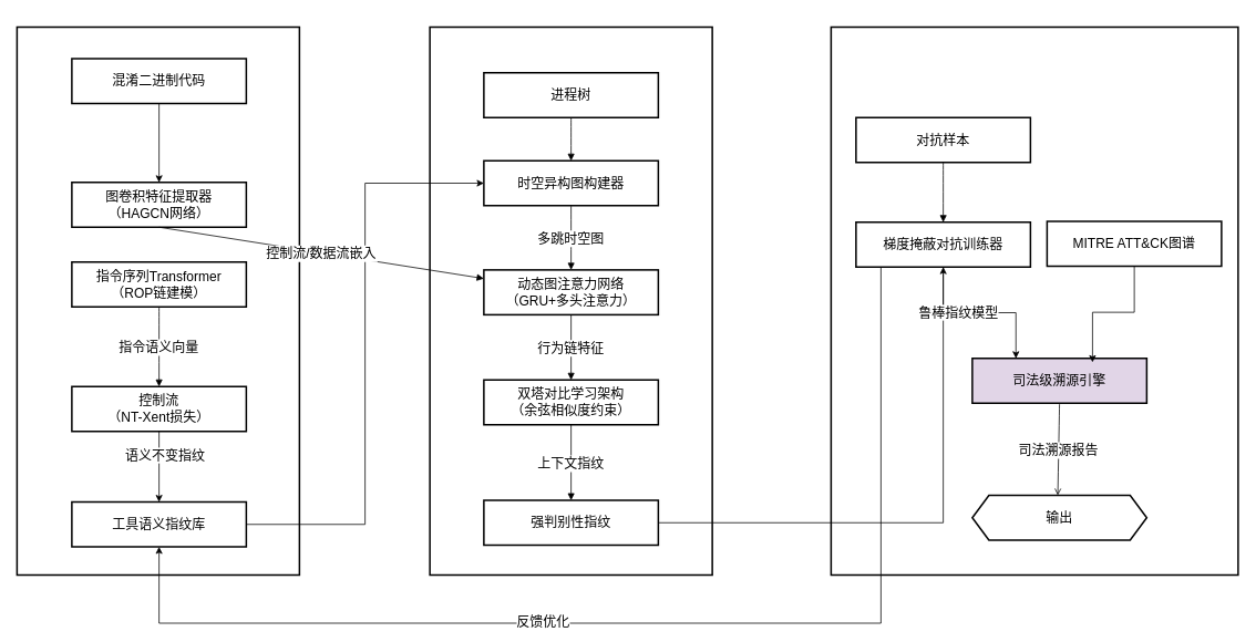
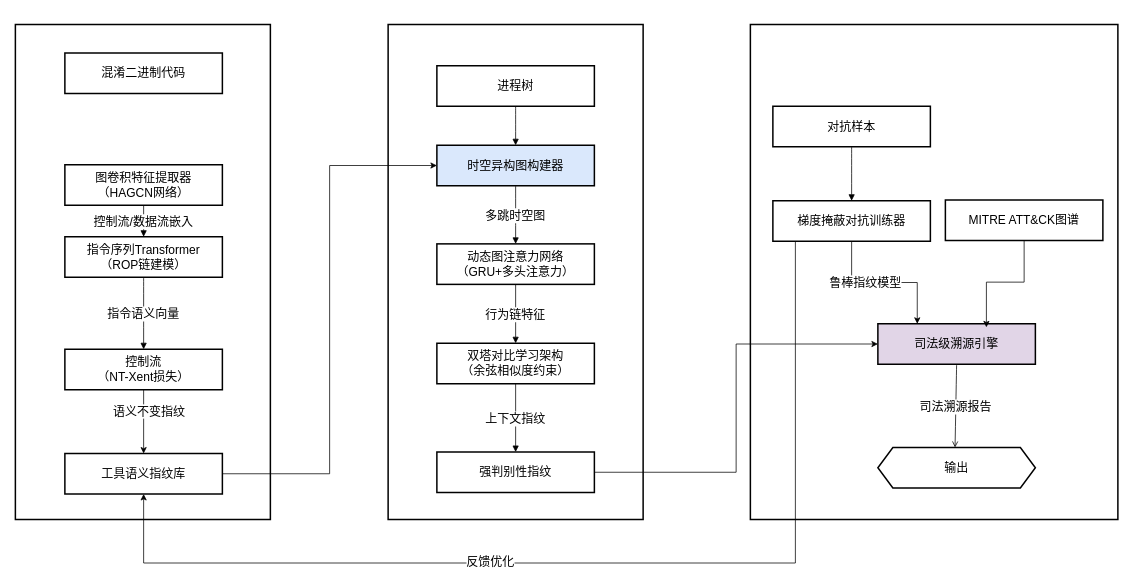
- <mxCell id="5" style="edgeStyle=orthogonalEdgeStyle;rounded=0;orthogonalLoop=1;jettySize=auto;html=1;fontSize=16;" edge="1" parent="1" source="6" target="7"><mxGeometry relative="1" as="geometry" /></mxCell>
- <mxCell id="15" value="时空异构图构建器" style="whiteSpace=wrap;strokeWidth=2;fontSize=16;" vertex="1" parent="1"><mxGeometry x="582" y="193" width="210" height="54" as="geometry" /></mxCell>
+ <mxCell id="15" value="时空异构图构建器" style="whiteSpace=wrap;strokeWidth=2;fontSize=16;fillColor=#dae8fc;" vertex="1" parent="1"><mxGeometry x="582" y="193" width="210" height="54" as="geometry" /></mxCell>
- <mxCell id="39" value="控制流/数据流嵌入" style="startArrow=none;endArrow=block;exitX=0.5;exitY=1;rounded=0;exitDx=0;exitDy=0;fontSize=16;" edge="1" parent="1" source="7" target="16"><mxGeometry relative="1" as="geometry" /></mxCell>
+ <mxCell id="39" value="控制流/数据流嵌入" style="startArrow=none;endArrow=block;exitX=0.5;exitY=1;entryX=0.5;entryY=0;rounded=0;exitDx=0;exitDy=0;fontSize=16;entryDx=0;entryDy=0;" edge="1" parent="1" source="7" target="8"><mxGeometry relative="1" as="geometry" /></mxCell>
- <mxCell id="18" style="edgeStyle=orthogonalEdgeStyle;rounded=0;orthogonalLoop=1;jettySize=auto;html=1;fontSize=16;" edge="1" parent="1" source="19" target="25"><mxGeometry relative="1" as="geometry" /></mxCell>
+ <mxCell id="18" style="edgeStyle=orthogonalEdgeStyle;rounded=0;orthogonalLoop=1;jettySize=auto;html=1;entryX=0;entryY=0.5;entryDx=0;entryDy=0;fontSize=16;" edge="1" parent="1" source="19" target="26"><mxGeometry relative="1" as="geometry" /></mxCell>
